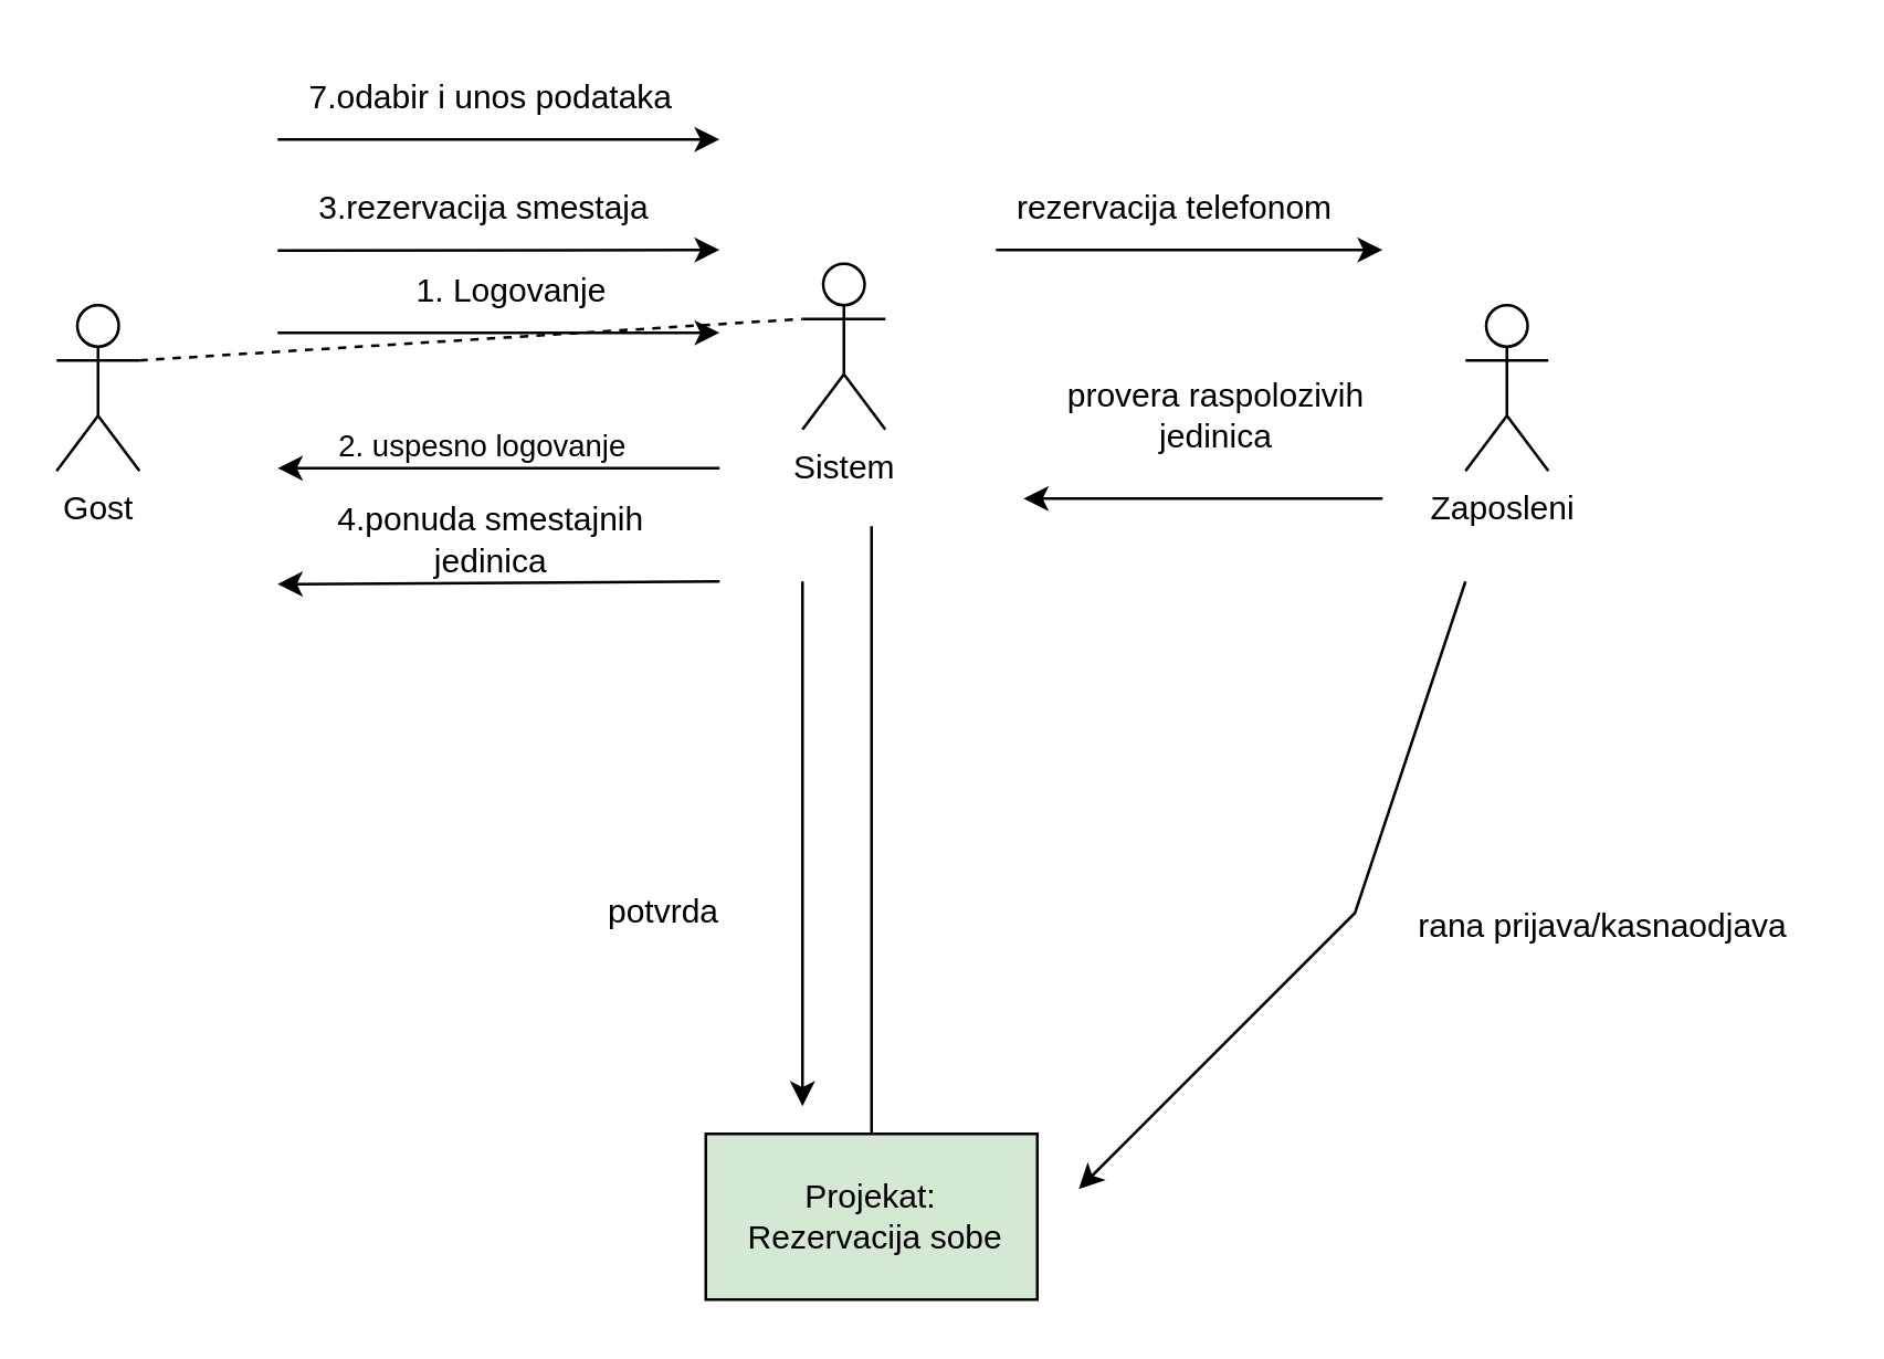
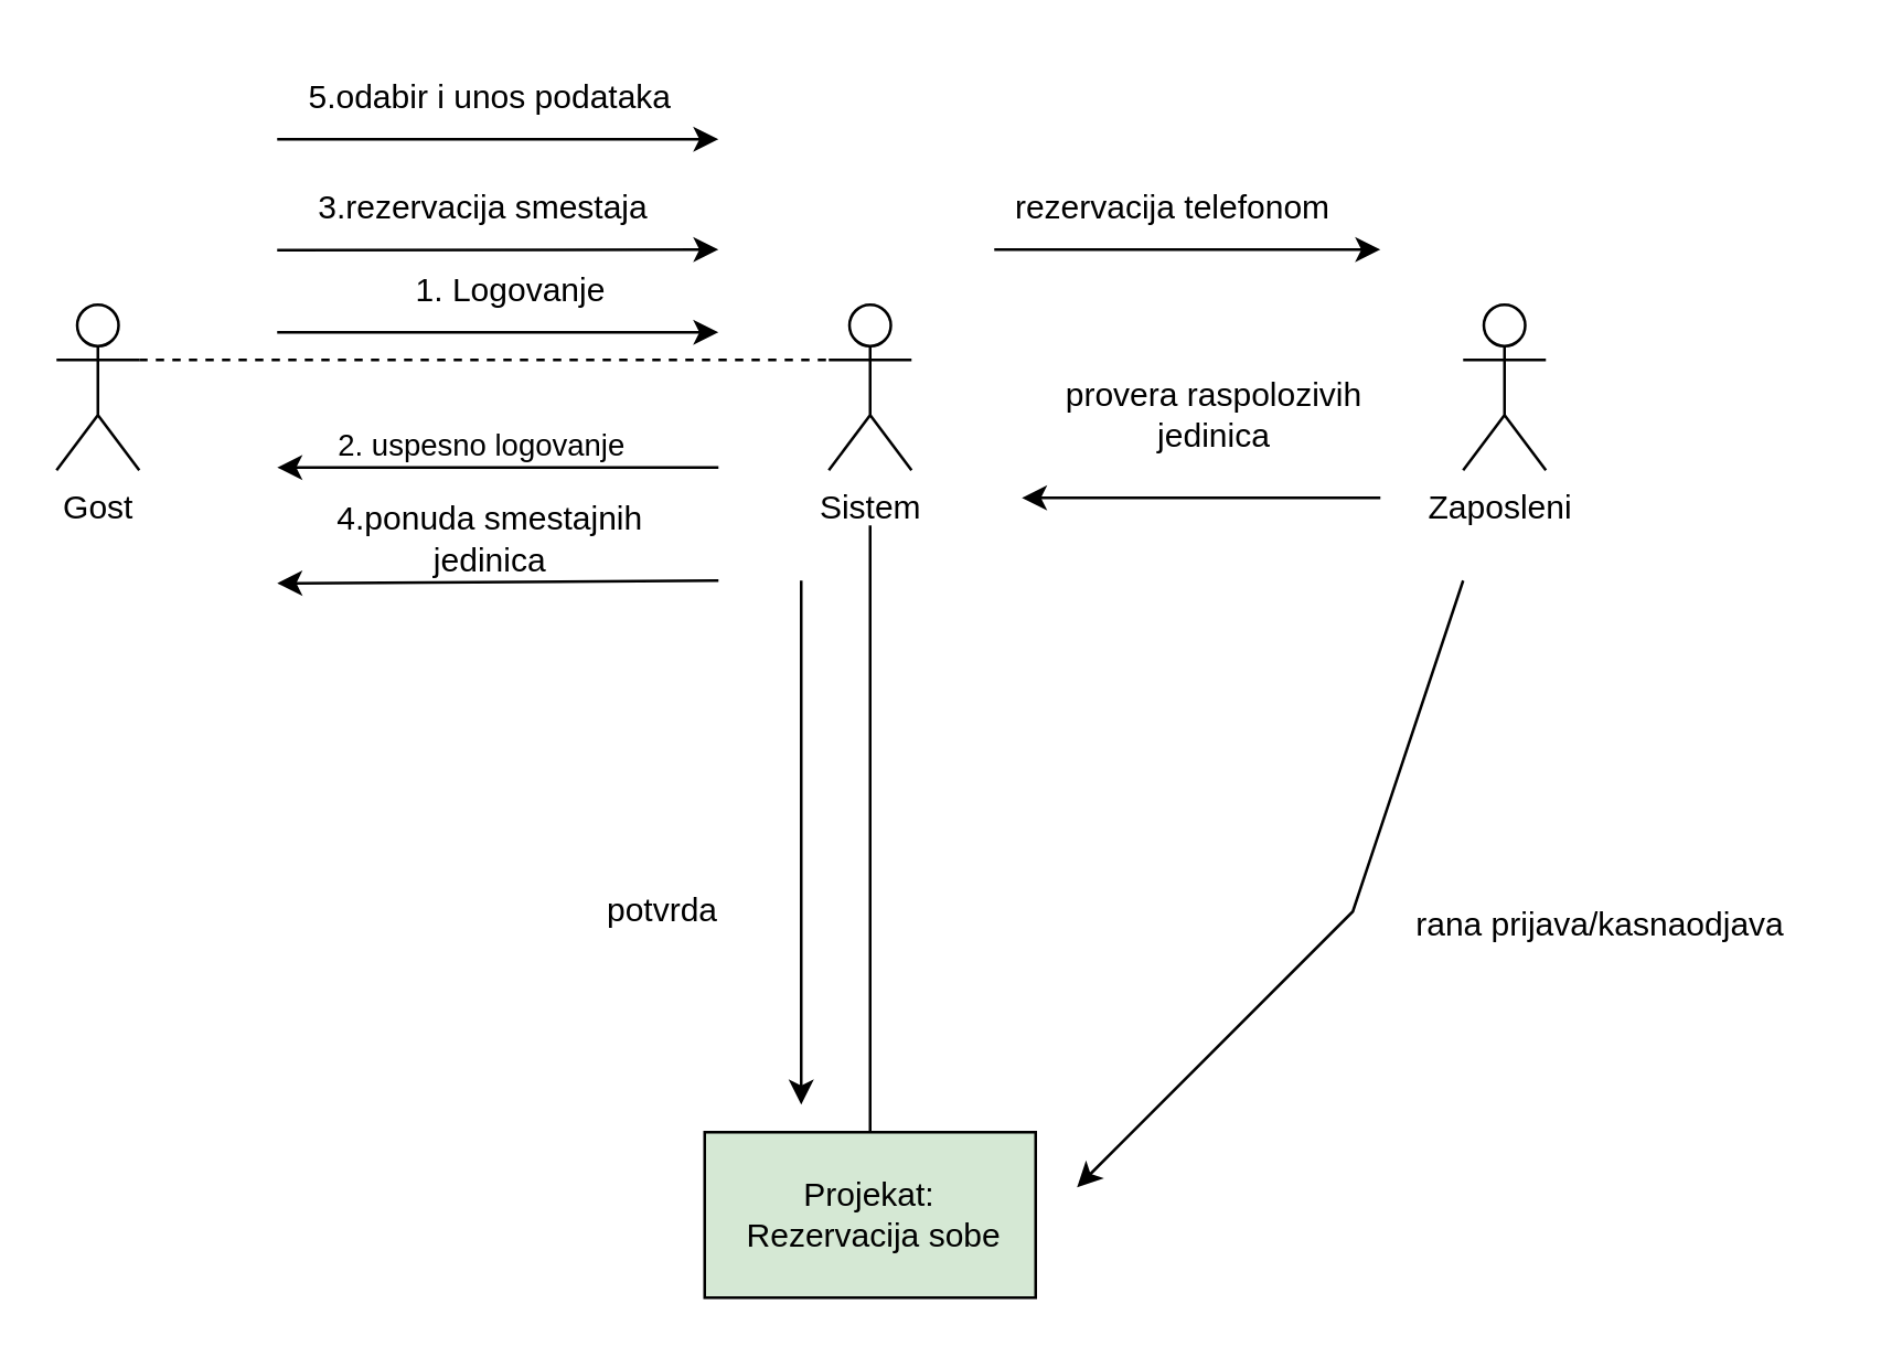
- <mxCell id="16" value="7.odabir i unos podataka" style="text;html=1;align=center;verticalAlign=middle;whiteSpace=wrap;rounded=0;" vertex="1" parent="1"><mxGeometry x="100" y="20" width="155" height="30" as="geometry" /></mxCell>
+ <mxCell id="16" value="5.odabir i unos podataka" style="text;html=1;align=center;verticalAlign=middle;whiteSpace=wrap;rounded=0;" vertex="1" parent="1"><mxGeometry x="100" y="20" width="155" height="30" as="geometry" /></mxCell>
- <mxCell id="3" value="Sistem" style="shape=umlActor;verticalLabelPosition=bottom;verticalAlign=top;html=1;outlineConnect=0;" vertex="1" parent="1"><mxGeometry x="290" y="95" width="30" height="60" as="geometry" /></mxCell>
+ <mxCell id="3" value="Sistem" style="shape=umlActor;verticalLabelPosition=bottom;verticalAlign=top;html=1;outlineConnect=0;" vertex="1" parent="1"><mxGeometry x="300" y="110" width="30" height="60" as="geometry" /></mxCell>
